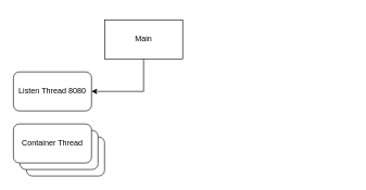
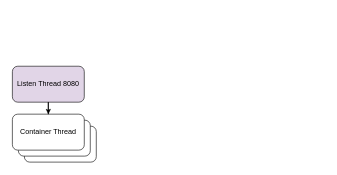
- <mxCell id="6" value="Main" style="rounded=0;whiteSpace=wrap;html=1;" parent="5" vertex="1"><mxGeometry x="140" width="120" height="60" as="geometry" /></mxCell>
- <mxCell id="8" style="edgeStyle=orthogonalEdgeStyle;rounded=0;orthogonalLoop=1;jettySize=auto;html=1;exitX=0.5;exitY=1;exitDx=0;exitDy=0;entryX=1;entryY=0.5;entryDx=0;entryDy=0;" parent="5" source="6" target="7" edge="1"><mxGeometry relative="1" as="geometry"><mxPoint x="200" y="120" as="targetPoint" /></mxGeometry></mxCell>
- <mxCell id="7" value="Listen Thread 8080" style="rounded=1;whiteSpace=wrap;html=1;" parent="5" vertex="1"><mxGeometry y="80" width="120" height="60" as="geometry" /></mxCell>
+ <mxCell id="7" value="Listen Thread 8080" style="rounded=1;whiteSpace=wrap;html=1;fillColor=#e1d5e7;" parent="5" vertex="1"><mxGeometry y="80" width="120" height="60" as="geometry" /></mxCell>
+ <mxCell id="10" style="edgeStyle=orthogonalEdgeStyle;rounded=0;orthogonalLoop=1;jettySize=auto;html=1;exitX=0.5;exitY=1;exitDx=0;exitDy=0;" parent="5" source="7" target="9" edge="1"><mxGeometry relative="1" as="geometry" /></mxCell>
